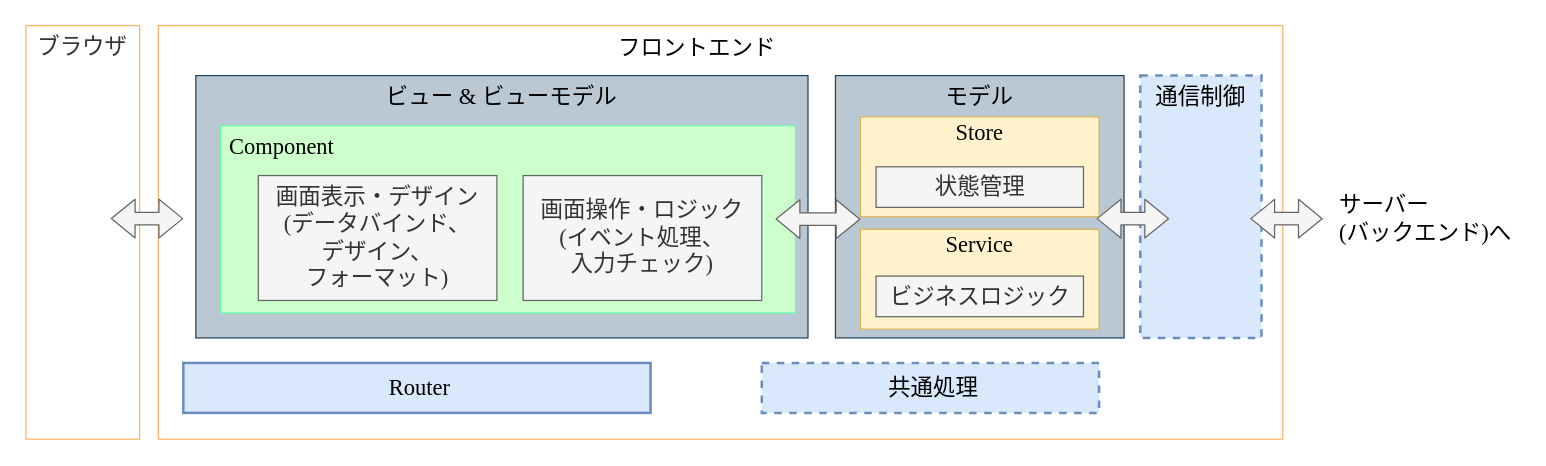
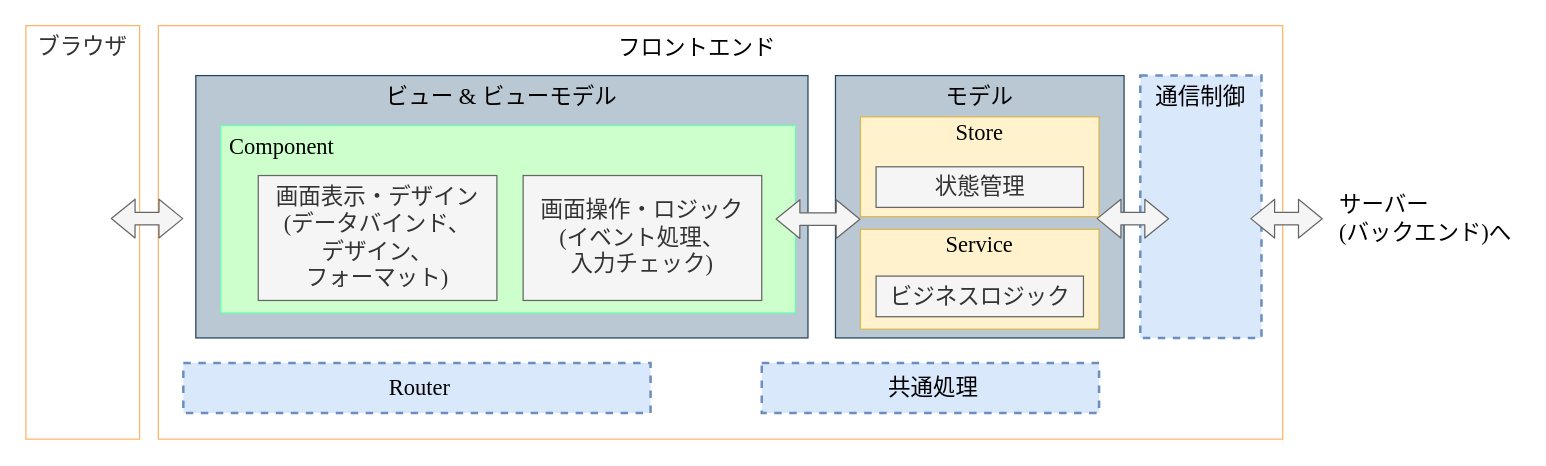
- <mxCell id="15" value="Router" style="rounded=0;whiteSpace=wrap;html=1;align=center;spacingLeft=5;fillColor=#dae8fc;strokeColor=#6c8ebf;fontColor=#000000;dashed=0;strokeWidth=2;fontFamily=Noto Sans JP;fontSource=https%3A%2F%2Ffonts.googleapis.com%2Fcss%3Ffamily%3DNoto%2BSans%2BJP;fontSize=18;" parent="1" vertex="1"><mxGeometry x="146" y="290" width="374" height="40" as="geometry" /></mxCell>
+ <mxCell id="15" value="Router" style="rounded=0;whiteSpace=wrap;html=1;align=center;spacingLeft=5;fillColor=#dae8fc;strokeColor=#6c8ebf;fontColor=#000000;dashed=1;strokeWidth=2;fontFamily=Noto Sans JP;fontSource=https%3A%2F%2Ffonts.googleapis.com%2Fcss%3Ffamily%3DNoto%2BSans%2BJP;fontSize=18;" parent="1" vertex="1"><mxGeometry x="146" y="290" width="374" height="40" as="geometry" /></mxCell>
